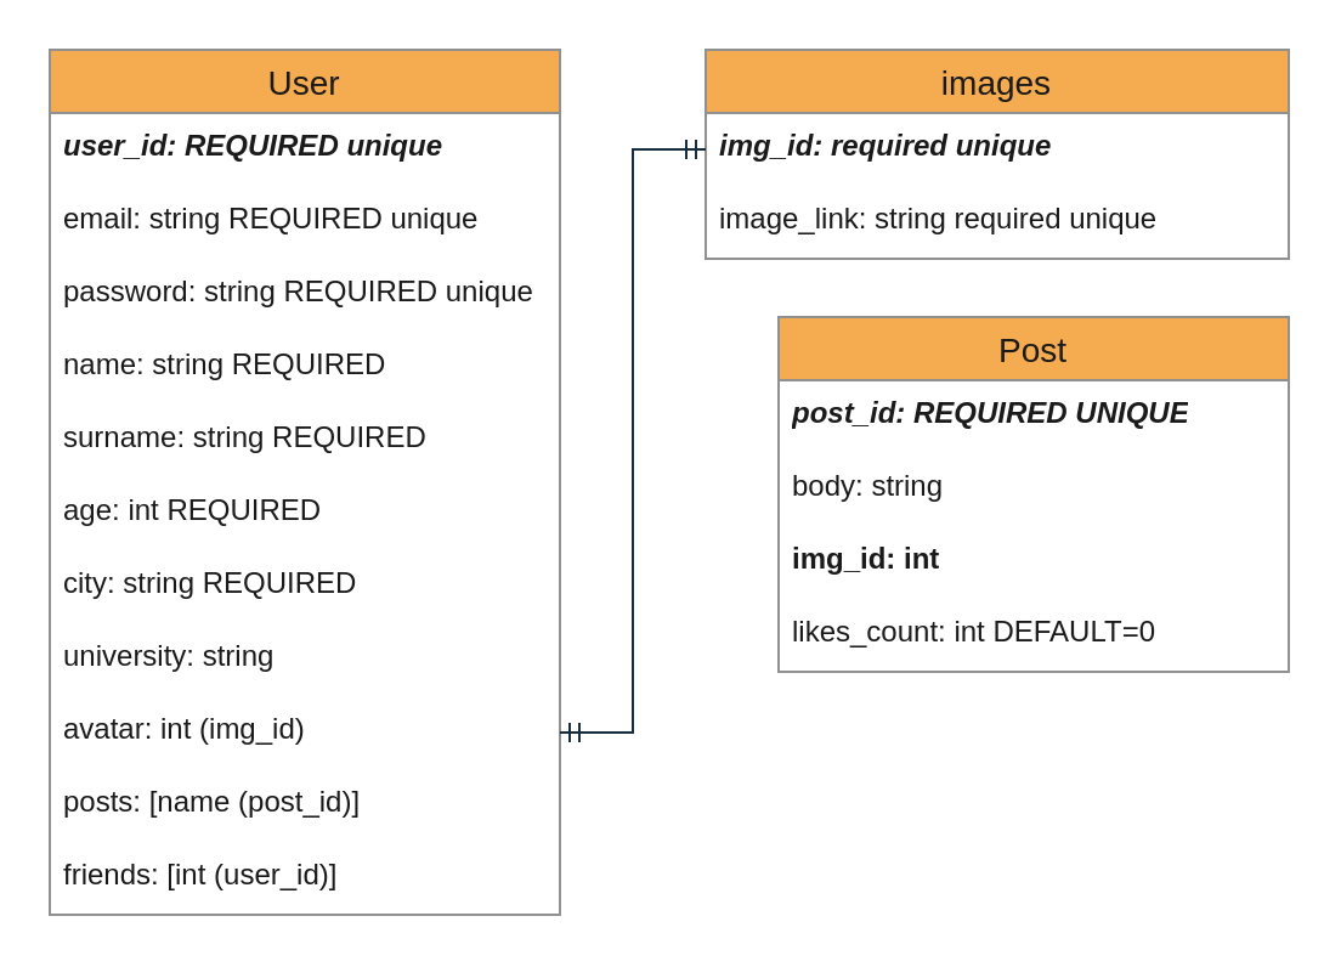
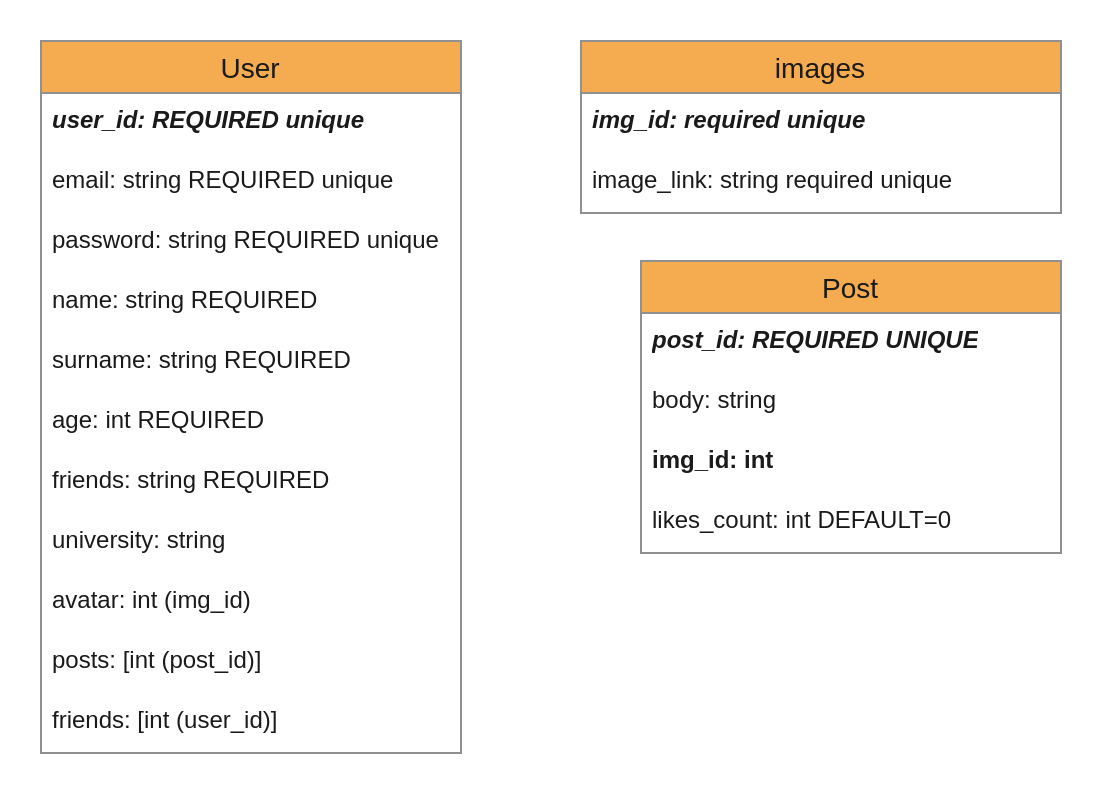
- <mxCell id="22" value="" style="edgeStyle=entityRelationEdgeStyle;fontSize=12;html=1;endArrow=ERmandOne;startArrow=ERmandOne;rounded=0;strokeColor=#182E3E;fontColor=#1A1A1A;exitX=1;exitY=0.5;exitDx=0;exitDy=0;entryX=0;entryY=0.5;entryDx=0;entryDy=0;" edge="1" parent="1" source="11" target="20"><mxGeometry width="100" height="100" relative="1" as="geometry"><mxPoint x="280" y="160" as="sourcePoint" /><mxPoint x="380" y="60" as="targetPoint" /></mxGeometry></mxCell>
- <mxCell id="9" value="city: string REQUIRED" style="text;spacingLeft=4;spacingRight=4;overflow=hidden;rotatable=0;points=[[0,0.5],[1,0.5]];portConstraint=eastwest;fontSize=12;whiteSpace=wrap;html=1;labelBackgroundColor=none;fontColor=#1A1A1A;" vertex="1" parent="2"><mxGeometry y="206" width="210" height="30" as="geometry" /></mxCell>
+ <mxCell id="9" value="friends: string REQUIRED" style="text;spacingLeft=4;spacingRight=4;overflow=hidden;rotatable=0;points=[[0,0.5],[1,0.5]];portConstraint=eastwest;fontSize=12;whiteSpace=wrap;html=1;labelBackgroundColor=none;fontColor=#1A1A1A;" vertex="1" parent="2"><mxGeometry y="206" width="210" height="30" as="geometry" /></mxCell>
- <mxCell id="12" value="posts: [name (post_id)]" style="text;spacingLeft=4;spacingRight=4;overflow=hidden;rotatable=0;points=[[0,0.5],[1,0.5]];portConstraint=eastwest;fontSize=12;whiteSpace=wrap;html=1;labelBackgroundColor=none;fontColor=#1A1A1A;" vertex="1" parent="2"><mxGeometry y="296" width="210" height="30" as="geometry" /></mxCell>
+ <mxCell id="12" value="posts: [int (post_id)]" style="text;spacingLeft=4;spacingRight=4;overflow=hidden;rotatable=0;points=[[0,0.5],[1,0.5]];portConstraint=eastwest;fontSize=12;whiteSpace=wrap;html=1;labelBackgroundColor=none;fontColor=#1A1A1A;" vertex="1" parent="2"><mxGeometry y="296" width="210" height="30" as="geometry" /></mxCell>
